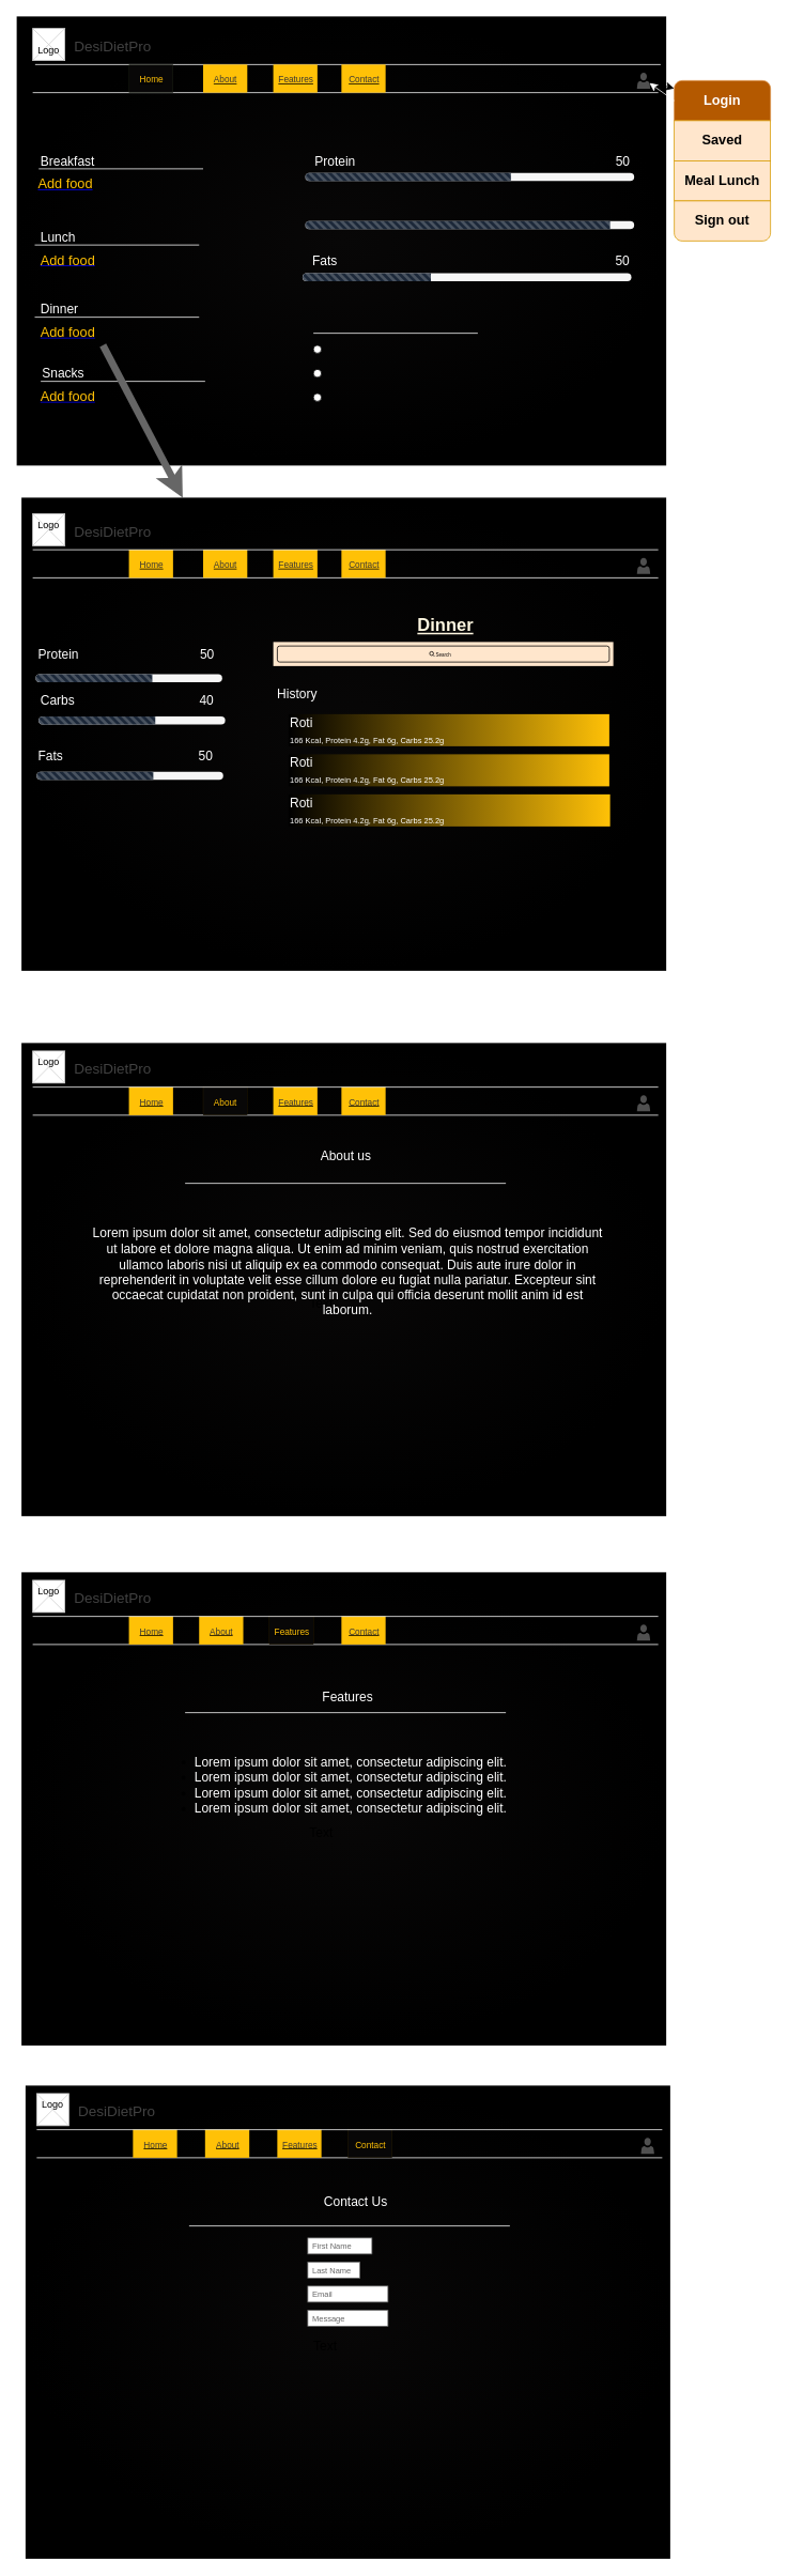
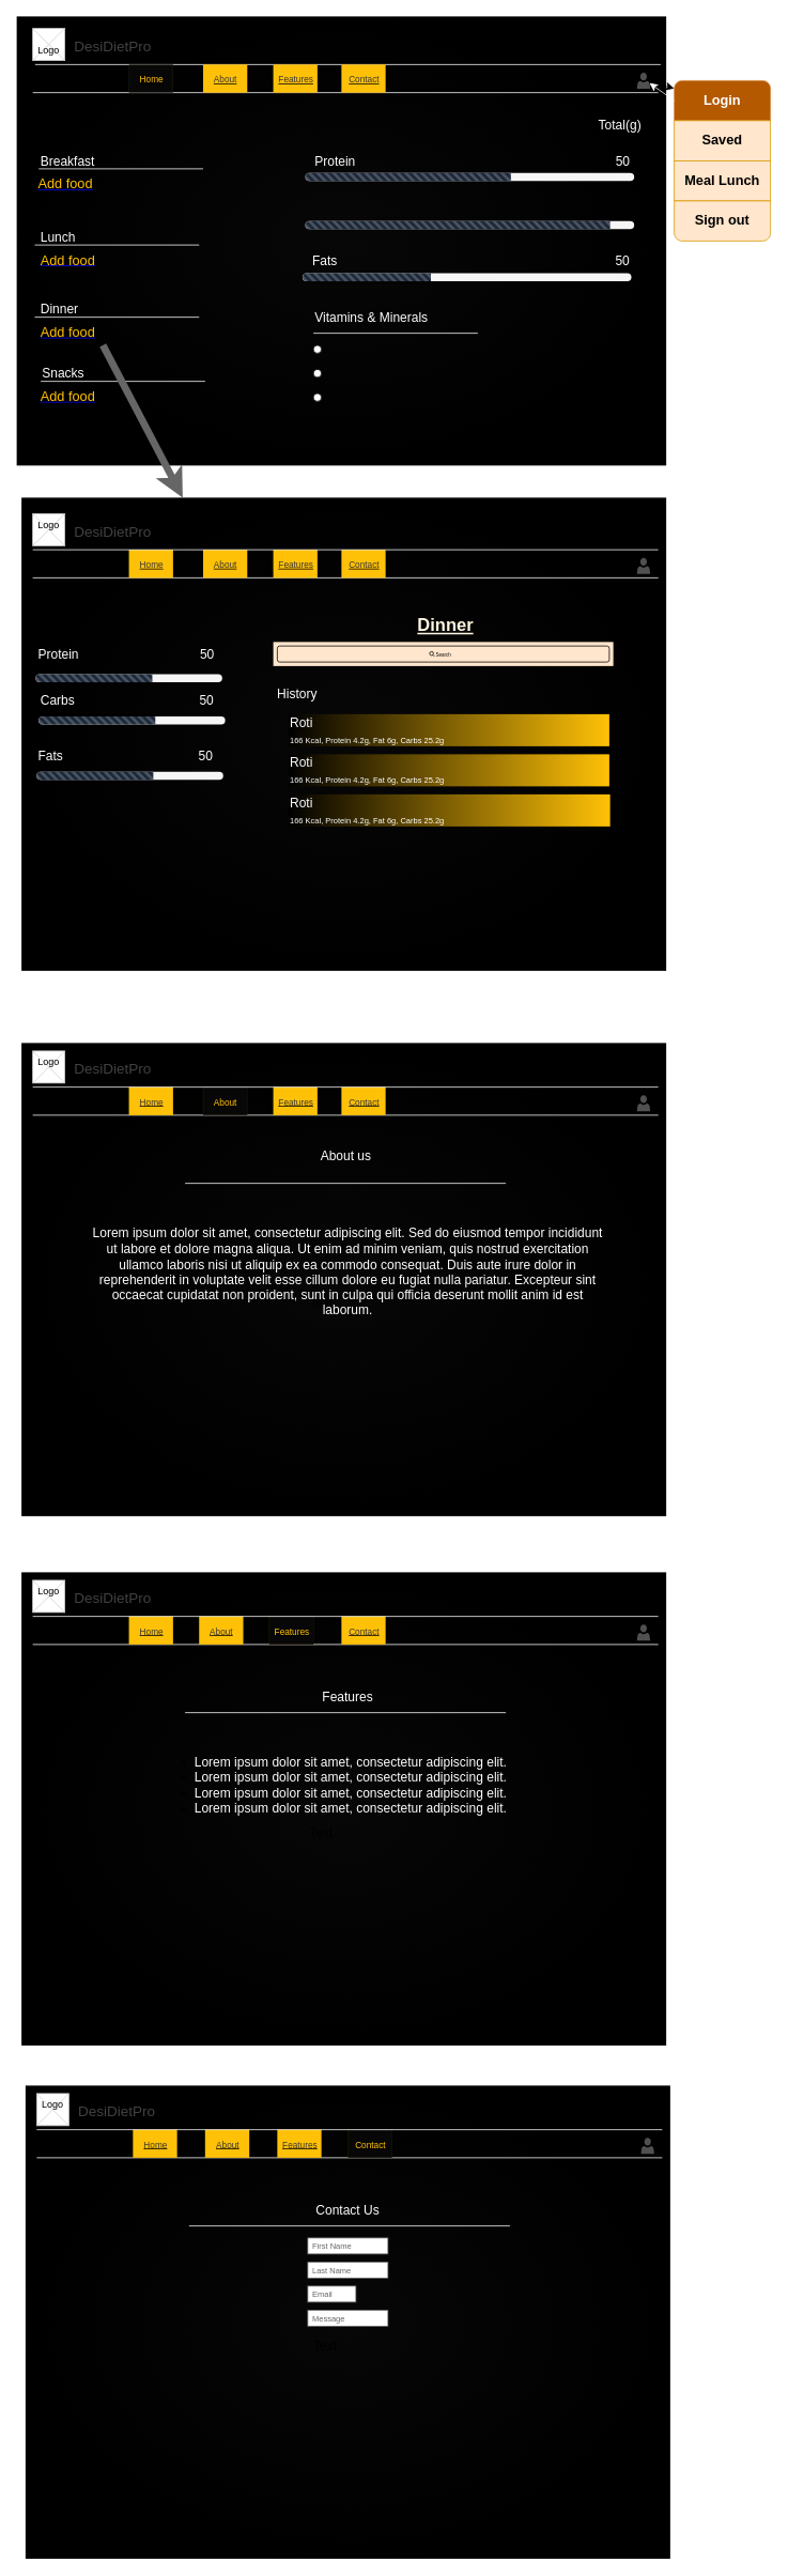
+ <mxCell id="36" value="&lt;font color=&quot;#ffffff&quot;&gt;Total(g)&lt;/font&gt;" style="text;html=1;align=center;verticalAlign=middle;whiteSpace=wrap;rounded=0;fontSize=16;" vertex="1" parent="1"><mxGeometry x="735" y="140" width="75" height="30" as="geometry" /></mxCell>
+ <mxCell id="42" value="&lt;font color=&quot;#ffffff&quot;&gt;Vitamins &amp;amp; Minerals&lt;/font&gt;" style="text;html=1;align=left;verticalAlign=middle;whiteSpace=wrap;rounded=0;fontSize=16;" vertex="1" parent="1"><mxGeometry x="390" y="380" width="150" height="30" as="geometry" /></mxCell>
- <mxCell id="72" value="&lt;font color=&quot;#ffffff&quot;&gt;Carbs&amp;nbsp; &amp;nbsp; &amp;nbsp; &amp;nbsp; &amp;nbsp; &amp;nbsp; &amp;nbsp; &amp;nbsp; &amp;nbsp; &amp;nbsp; &amp;nbsp; &amp;nbsp; &amp;nbsp; &amp;nbsp; &amp;nbsp; &amp;nbsp; &amp;nbsp; &amp;nbsp;40&lt;/font&gt;" style="text;html=1;align=left;verticalAlign=middle;whiteSpace=wrap;rounded=0;fontSize=16;" vertex="1" parent="1"><mxGeometry x="47.5" y="858.25" width="220" height="30" as="geometry" /></mxCell>
+ <mxCell id="72" value="&lt;font color=&quot;#ffffff&quot;&gt;Carbs&amp;nbsp; &amp;nbsp; &amp;nbsp; &amp;nbsp; &amp;nbsp; &amp;nbsp; &amp;nbsp; &amp;nbsp; &amp;nbsp; &amp;nbsp; &amp;nbsp; &amp;nbsp; &amp;nbsp; &amp;nbsp; &amp;nbsp; &amp;nbsp; &amp;nbsp; &amp;nbsp;50&lt;/font&gt;" style="text;html=1;align=left;verticalAlign=middle;whiteSpace=wrap;rounded=0;fontSize=16;" vertex="1" parent="1"><mxGeometry x="47.5" y="858.25" width="220" height="30" as="geometry" /></mxCell>
- <mxCell id="119" value="&lt;font color=&quot;#ffffff&quot;&gt;Contact Us&lt;/font&gt;" style="text;html=1;align=center;verticalAlign=middle;whiteSpace=wrap;rounded=0;fontSize=16;" vertex="1" parent="1"><mxGeometry x="392" y="2730" width="102" height="30" as="geometry" /></mxCell>
+ <mxCell id="119" value="&lt;font color=&quot;#ffffff&quot;&gt;Contact Us&lt;/font&gt;" style="text;html=1;align=center;verticalAlign=middle;whiteSpace=wrap;rounded=0;fontSize=16;" vertex="1" parent="1"><mxGeometry x="382" y="2740" width="102" height="30" as="geometry" /></mxCell>
- <mxCell id="122" value="&lt;font style=&quot;font-size: 10px;&quot;&gt;First Name&lt;/font&gt;" style="strokeWidth=1;shadow=0;dashed=0;align=center;html=1;shape=mxgraph.mockup.text.textBox;fontColor=#666666;align=left;fontSize=17;spacingLeft=4;spacingTop=-3;whiteSpace=wrap;strokeColor=#666666;mainText=" vertex="1" parent="1"><mxGeometry x="383" y="2790" width="80" height="20" as="geometry" /></mxCell>
+ <mxCell id="122" value="&lt;font style=&quot;font-size: 10px;&quot;&gt;First Name&lt;/font&gt;" style="strokeWidth=1;shadow=0;dashed=0;align=center;html=1;shape=mxgraph.mockup.text.textBox;fontColor=#666666;align=left;fontSize=17;spacingLeft=4;spacingTop=-3;whiteSpace=wrap;strokeColor=#666666;mainText=" vertex="1" parent="1"><mxGeometry x="383" y="2790" width="100" height="20" as="geometry" /></mxCell>
- <mxCell id="123" value="&lt;font style=&quot;font-size: 10px;&quot;&gt;Last Name&lt;/font&gt;" style="strokeWidth=1;shadow=0;dashed=0;align=center;html=1;shape=mxgraph.mockup.text.textBox;fontColor=#666666;align=left;fontSize=17;spacingLeft=4;spacingTop=-3;whiteSpace=wrap;strokeColor=#666666;mainText=" vertex="1" parent="1"><mxGeometry x="383" y="2820" width="65" height="20" as="geometry" /></mxCell>
+ <mxCell id="123" value="&lt;font style=&quot;font-size: 10px;&quot;&gt;Last Name&lt;/font&gt;" style="strokeWidth=1;shadow=0;dashed=0;align=center;html=1;shape=mxgraph.mockup.text.textBox;fontColor=#666666;align=left;fontSize=17;spacingLeft=4;spacingTop=-3;whiteSpace=wrap;strokeColor=#666666;mainText=" vertex="1" parent="1"><mxGeometry x="383" y="2820" width="100" height="20" as="geometry" /></mxCell>
- <mxCell id="124" value="&lt;span style=&quot;font-size: 10px;&quot;&gt;Email&lt;/span&gt;" style="strokeWidth=1;shadow=0;dashed=0;align=center;html=1;shape=mxgraph.mockup.text.textBox;fontColor=#666666;align=left;fontSize=17;spacingLeft=4;spacingTop=-3;whiteSpace=wrap;strokeColor=#666666;mainText=" vertex="1" parent="1"><mxGeometry x="383" y="2850" width="100" height="20" as="geometry" /></mxCell>
+ <mxCell id="124" value="&lt;span style=&quot;font-size: 10px;&quot;&gt;Email&lt;/span&gt;" style="strokeWidth=1;shadow=0;dashed=0;align=center;html=1;shape=mxgraph.mockup.text.textBox;fontColor=#666666;align=left;fontSize=17;spacingLeft=4;spacingTop=-3;whiteSpace=wrap;strokeColor=#666666;mainText=" vertex="1" parent="1"><mxGeometry x="383" y="2850" width="60" height="20" as="geometry" /></mxCell>
